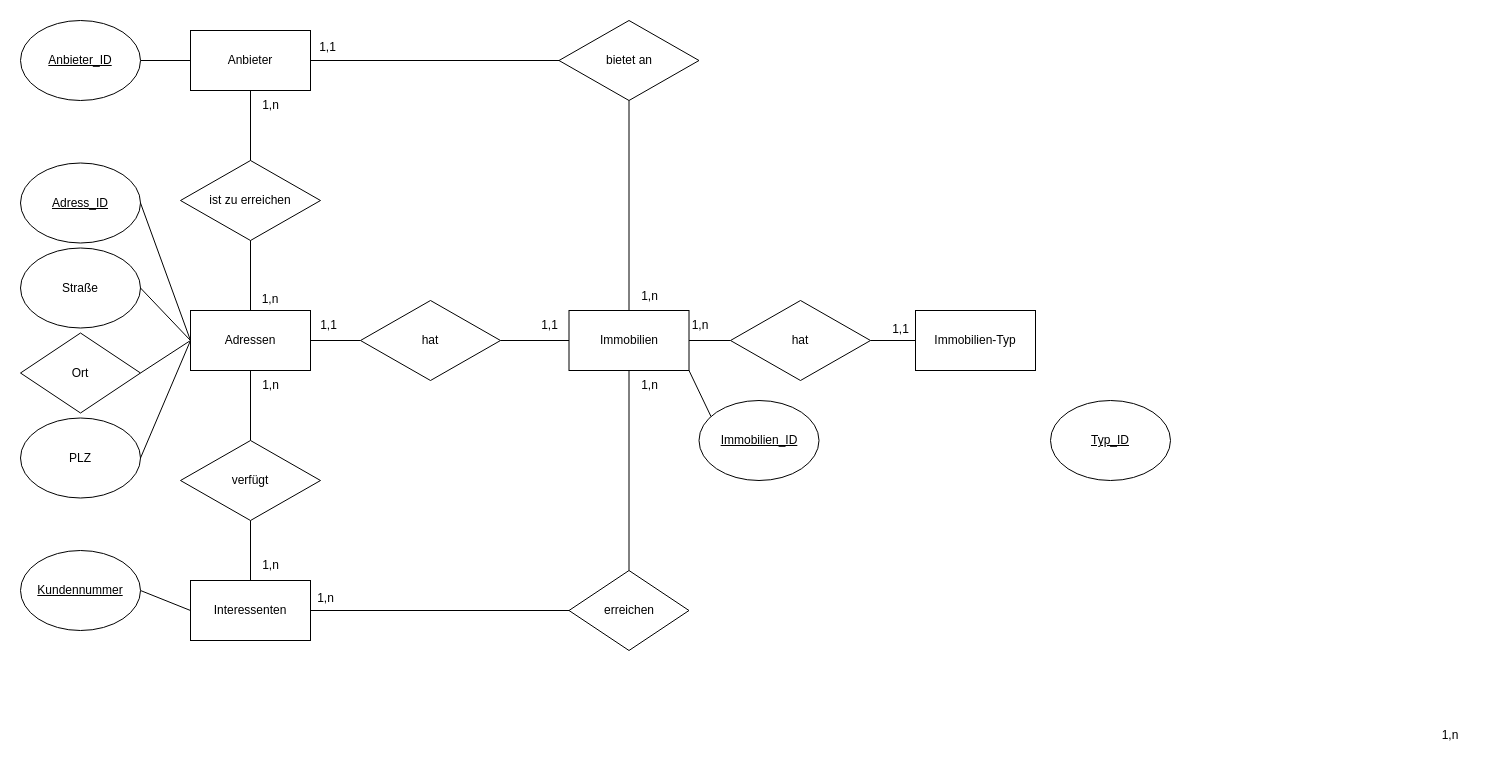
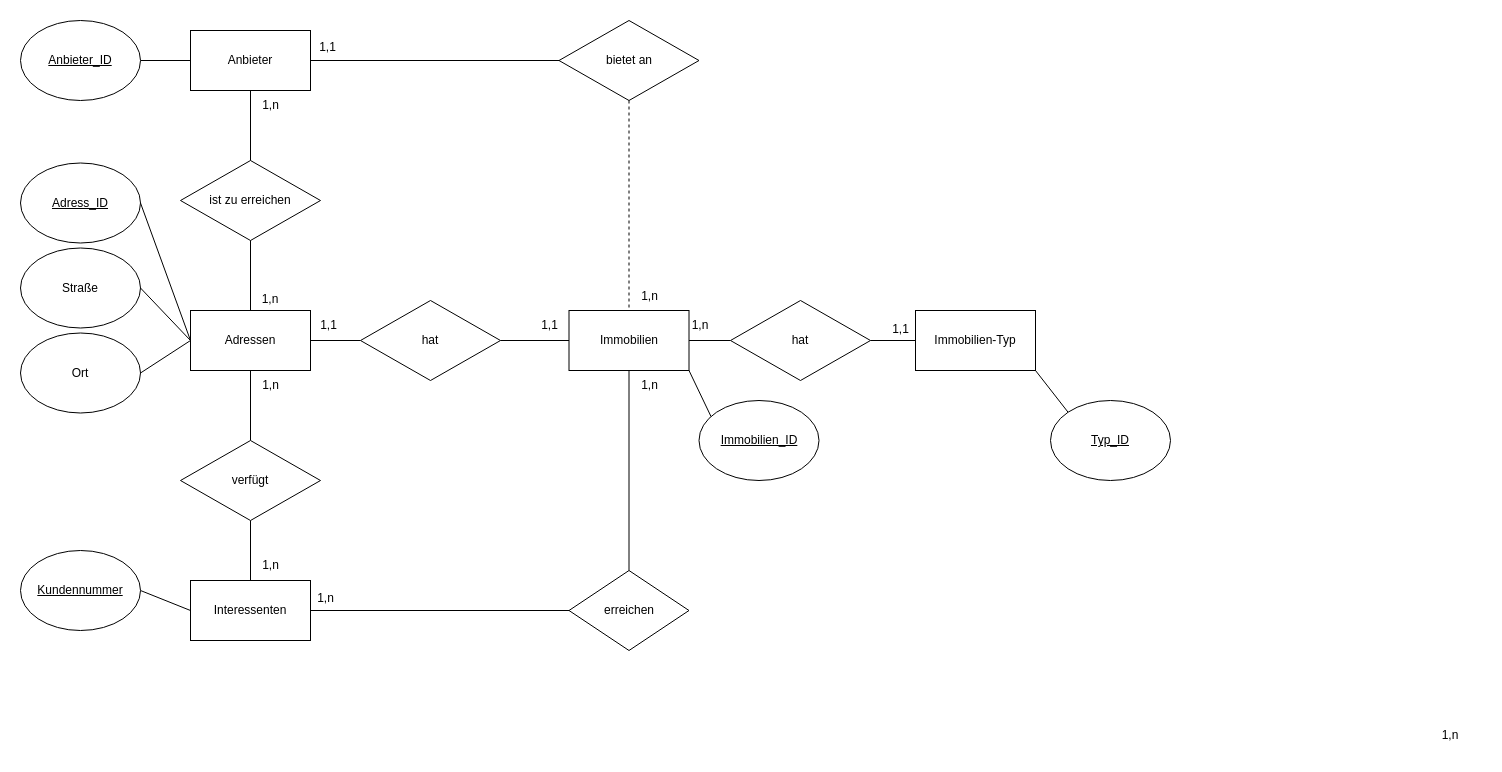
- <mxCell id="8" style="edgeStyle=none;rounded=0;orthogonalLoop=1;jettySize=auto;html=1;exitX=0.5;exitY=1;exitDx=0;exitDy=0;endArrow=none;endFill=0;" edge="1" parent="1" source="9" target="14"><mxGeometry relative="1" as="geometry" /></mxCell>
+ <mxCell id="8" style="edgeStyle=none;rounded=0;orthogonalLoop=1;jettySize=auto;html=1;exitX=0.5;exitY=1;exitDx=0;exitDy=0;endArrow=none;endFill=0;dashed=1;" edge="1" parent="1" source="9" target="14"><mxGeometry relative="1" as="geometry" /></mxCell>
- <mxCell id="20" value="Ort" style="rhombus;whiteSpace=wrap;html=1;" vertex="1" parent="1"><mxGeometry x="20" y="332.5" width="120" height="80" as="geometry" /></mxCell>
+ <mxCell id="20" value="Ort" style="ellipse;whiteSpace=wrap;html=1;" vertex="1" parent="1"><mxGeometry x="20" y="332.5" width="120" height="80" as="geometry" /></mxCell>
+ <mxCell id="37" style="rounded=0;orthogonalLoop=1;jettySize=auto;html=1;exitX=1;exitY=1;exitDx=0;exitDy=0;entryX=0;entryY=0;entryDx=0;entryDy=0;endArrow=none;endFill=0;" edge="1" parent="1" source="38" target="49"><mxGeometry relative="1" as="geometry" /></mxCell>
- <mxCell id="3" style="edgeStyle=none;rounded=0;orthogonalLoop=1;jettySize=auto;html=1;entryX=1;entryY=0.5;entryDx=0;entryDy=0;exitX=0;exitY=0.5;exitDx=0;exitDy=0;endArrow=none;endFill=0;" edge="1" parent="1" source="26" target="21"><mxGeometry relative="1" as="geometry" /></mxCell>
- <mxCell id="21" value="PLZ" style="ellipse;whiteSpace=wrap;html=1;" vertex="1" parent="1"><mxGeometry x="20" y="417.5" width="120" height="80" as="geometry" /></mxCell>
